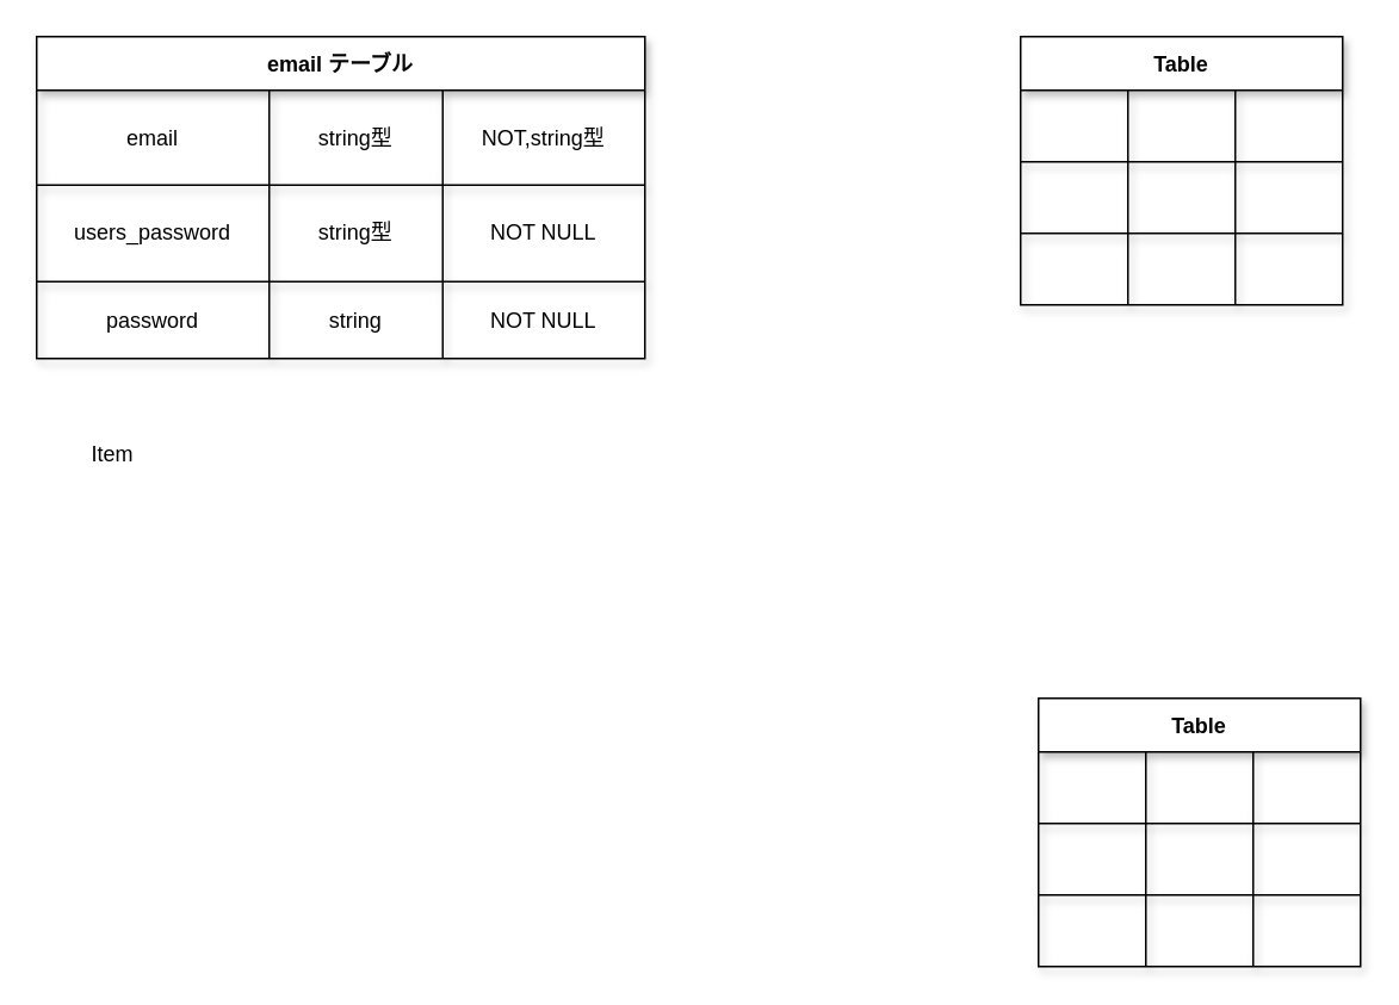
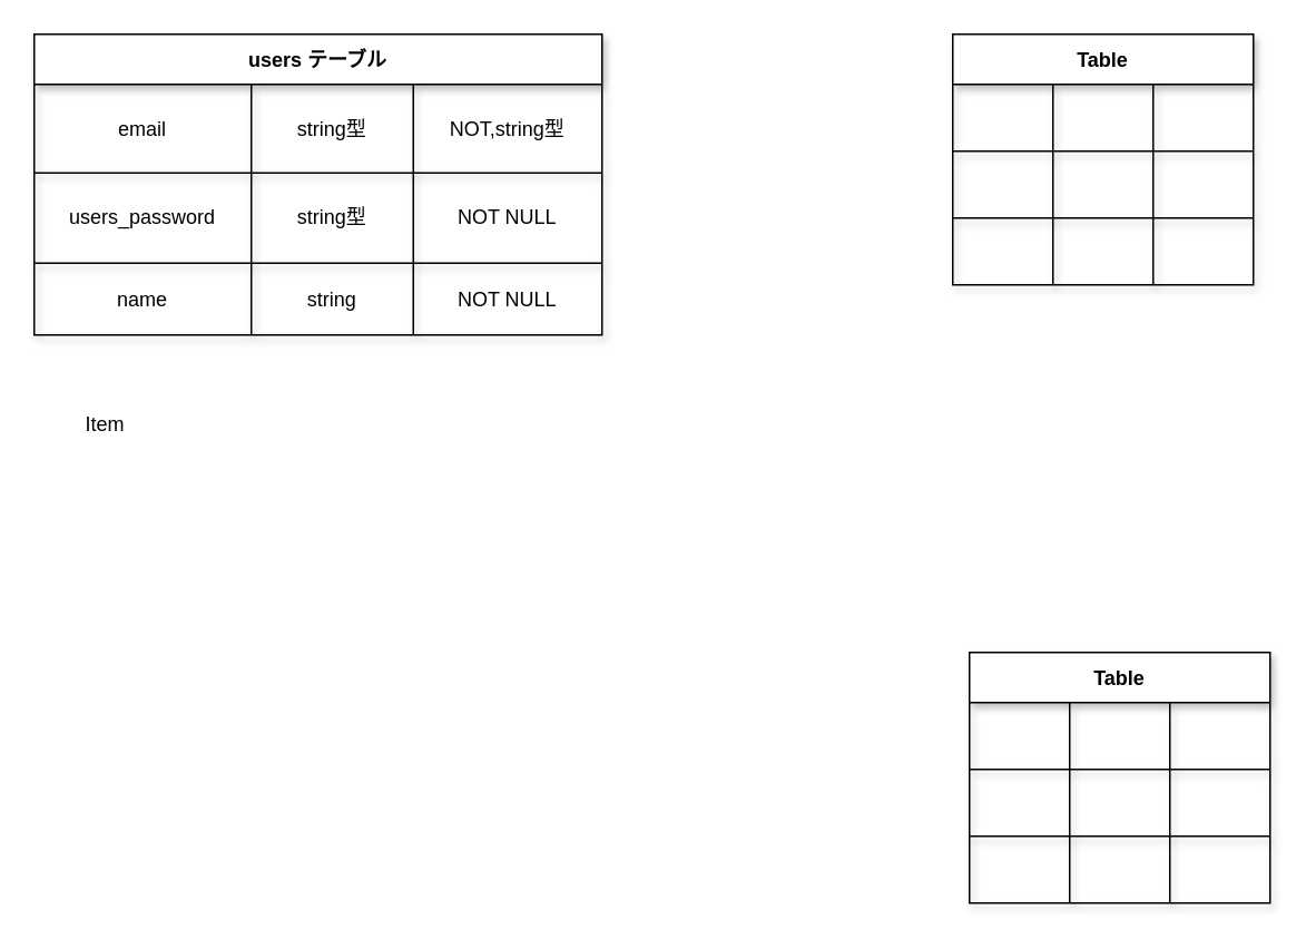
- <mxCell id="2" value="email テーブル" style="shape=table;startSize=30;container=1;collapsible=0;childLayout=tableLayout;fontStyle=1;align=center;shadow=1;strokeColor=default;" vertex="1" parent="1"><mxGeometry x="20" y="20" width="340" height="180" as="geometry" /></mxCell>
+ <mxCell id="2" value="users テーブル" style="shape=table;startSize=30;container=1;collapsible=0;childLayout=tableLayout;fontStyle=1;align=center;shadow=1;strokeColor=default;" vertex="1" parent="1"><mxGeometry x="20" y="20" width="340" height="180" as="geometry" /></mxCell>
- <mxCell id="12" value="password" style="shape=partialRectangle;html=1;whiteSpace=wrap;connectable=0;fillColor=none;top=0;left=0;bottom=0;right=0;overflow=hidden;shadow=1;strokeColor=default;" vertex="1" parent="11"><mxGeometry width="130" height="43" as="geometry"><mxRectangle width="130" height="43" as="alternateBounds" /></mxGeometry></mxCell>
+ <mxCell id="12" value="name" style="shape=partialRectangle;html=1;whiteSpace=wrap;connectable=0;fillColor=none;top=0;left=0;bottom=0;right=0;overflow=hidden;shadow=1;strokeColor=default;" vertex="1" parent="11"><mxGeometry width="130" height="43" as="geometry"><mxRectangle width="130" height="43" as="alternateBounds" /></mxGeometry></mxCell>
